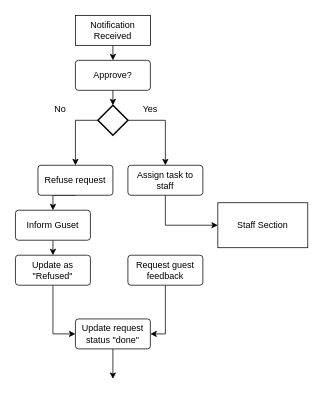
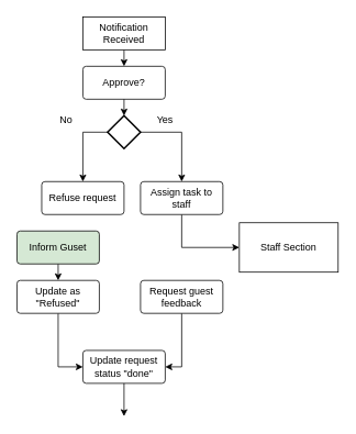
- <mxCell id="6" style="edgeStyle=orthogonalEdgeStyle;rounded=0;orthogonalLoop=1;jettySize=auto;html=1;exitX=0.5;exitY=1;exitDx=0;exitDy=0;entryX=0.5;entryY=0;entryDx=0;entryDy=0;" edge="1" parent="1" source="7" target="14"><mxGeometry relative="1" as="geometry" /></mxCell>
- <mxCell id="14" value="Inform Guset" style="rounded=1;arcSize=10;whiteSpace=wrap;html=1;align=center;" vertex="1" parent="1"><mxGeometry x="20" y="280" width="100" height="40" as="geometry" /></mxCell>
+ <mxCell id="14" value="Inform Guset" style="rounded=1;arcSize=10;whiteSpace=wrap;html=1;align=center;fillColor=#d5e8d4;" vertex="1" parent="1"><mxGeometry x="20" y="280" width="100" height="40" as="geometry" /></mxCell>
